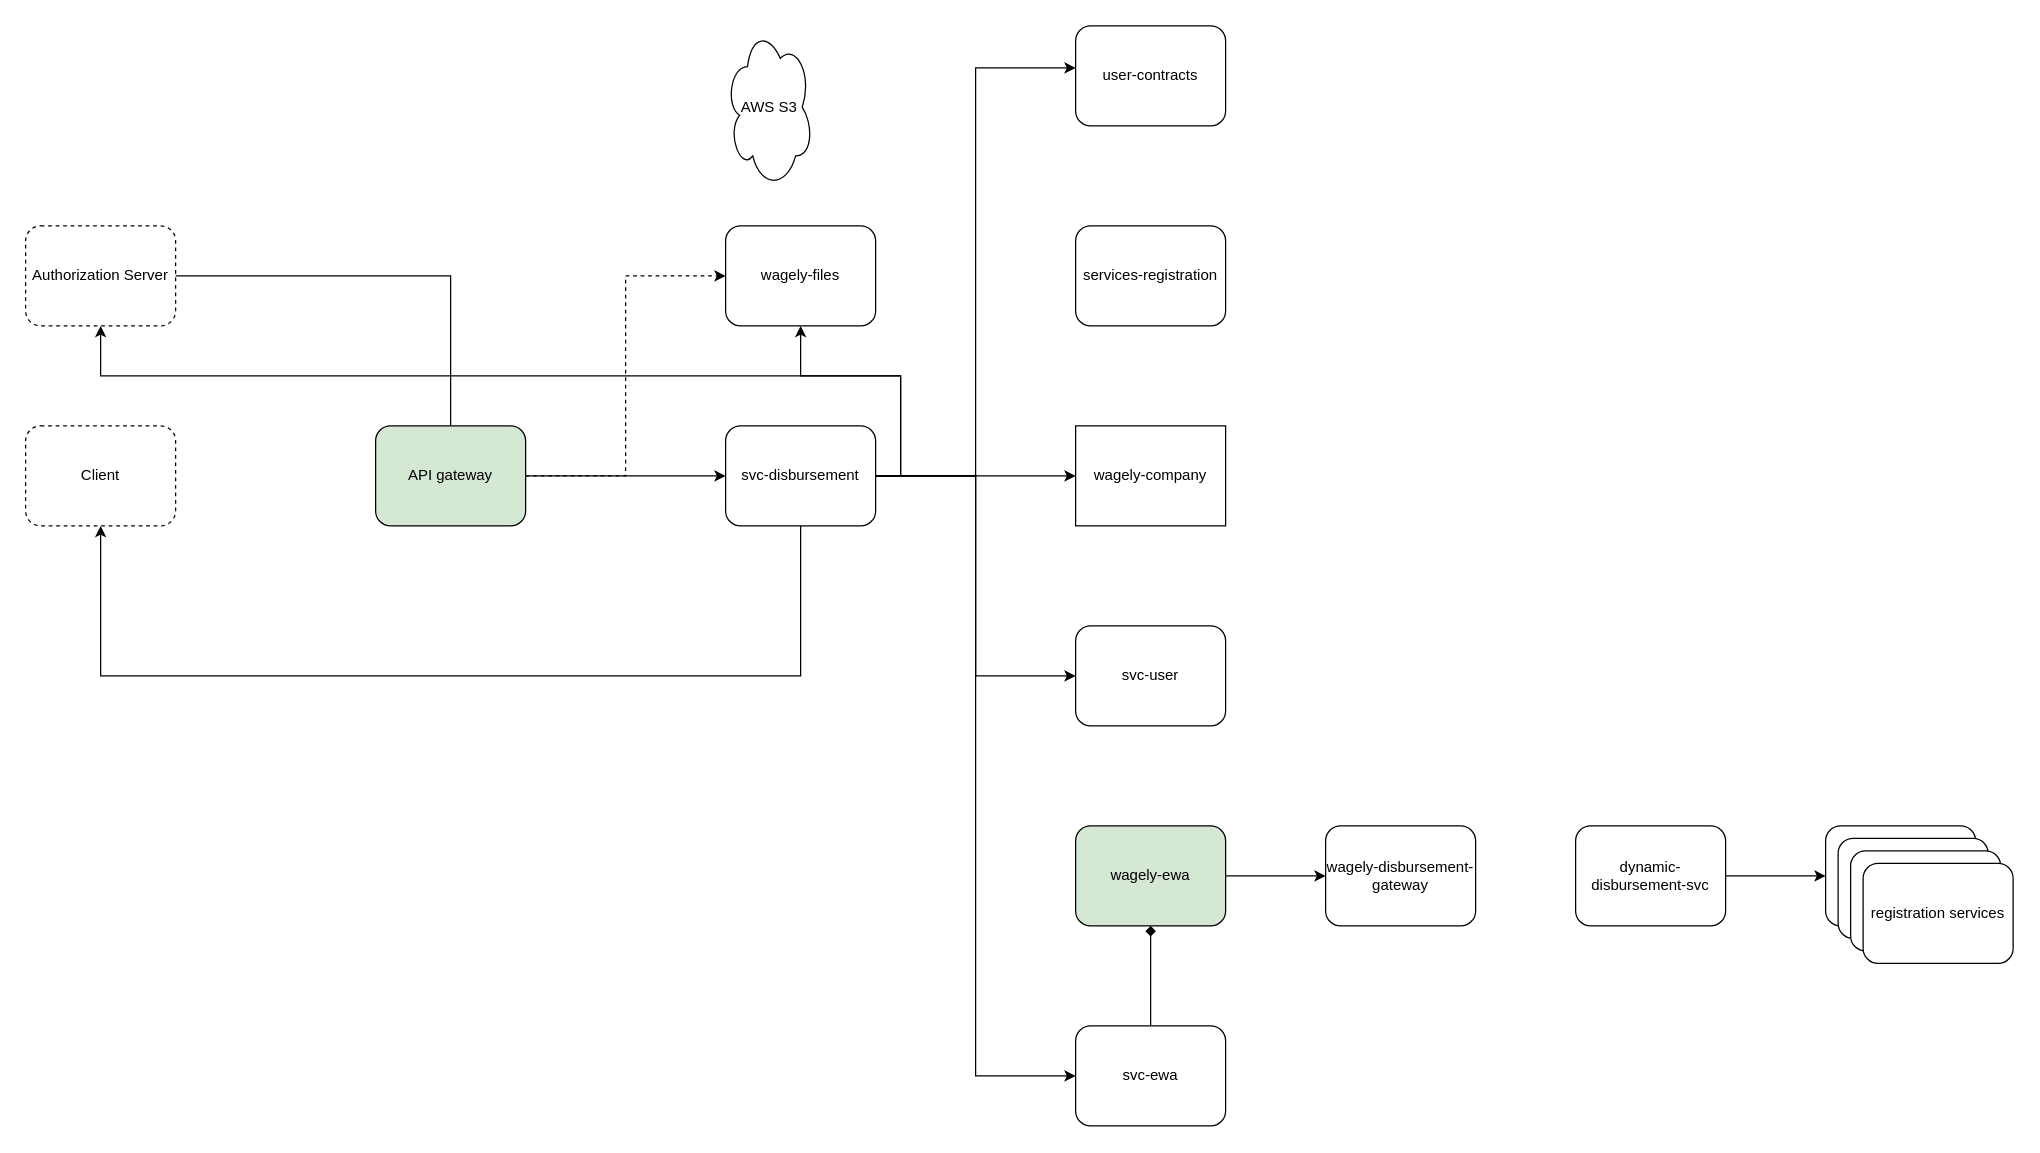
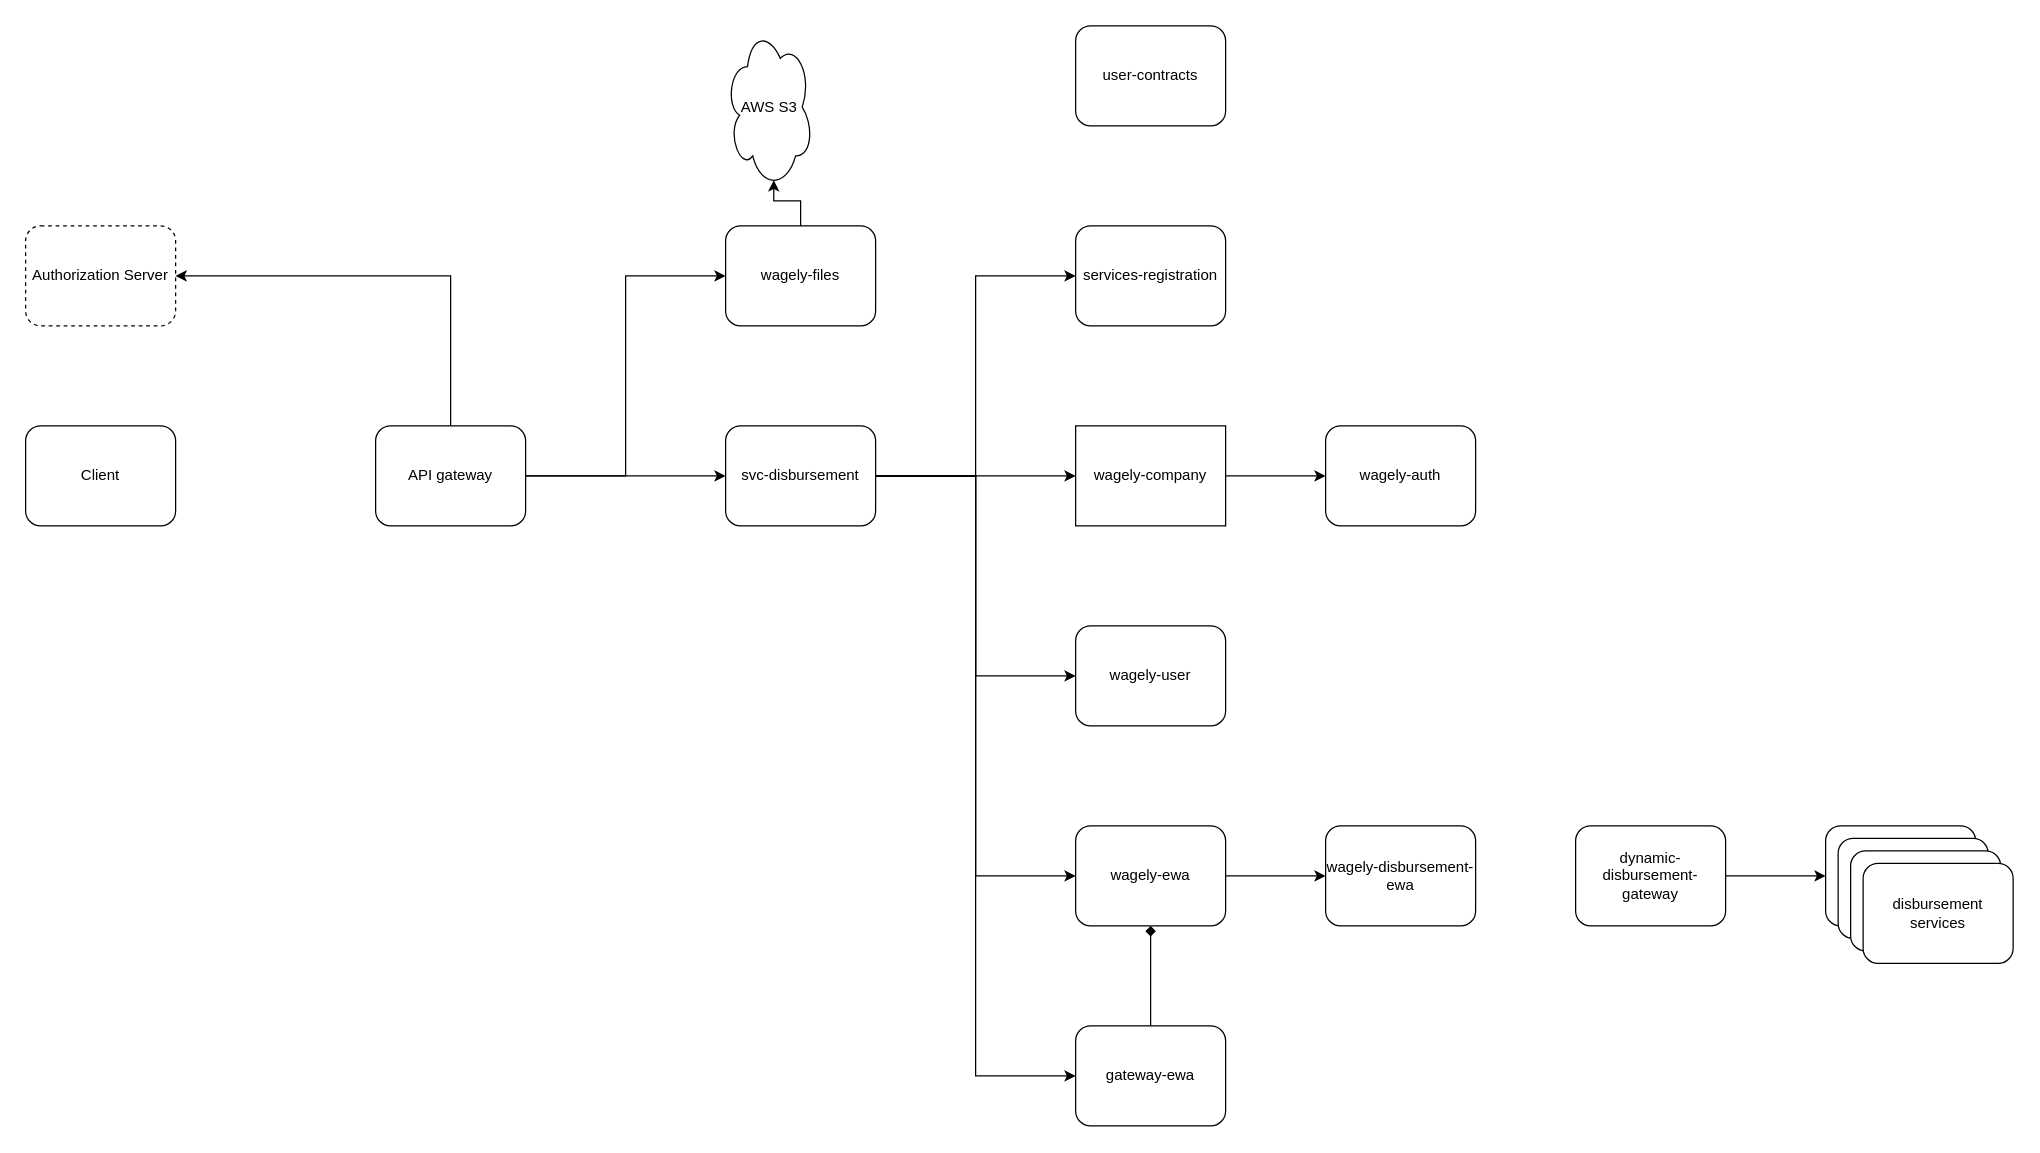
- <mxCell id="5" style="edgeStyle=orthogonalEdgeStyle;rounded=0;orthogonalLoop=1;jettySize=auto;html=1;exitX=1;exitY=0.5;exitDx=0;exitDy=0;entryX=0;entryY=0.42;entryDx=0;entryDy=0;entryPerimeter=0;" edge="1" parent="1" source="10" target="17"><mxGeometry relative="1" as="geometry" /></mxCell>
+ <mxCell id="26" style="edgeStyle=orthogonalEdgeStyle;rounded=0;orthogonalLoop=1;jettySize=auto;html=1;exitX=0.5;exitY=0;exitDx=0;exitDy=0;entryX=0.55;entryY=0.95;entryDx=0;entryDy=0;entryPerimeter=0;" edge="1" parent="1" source="27" target="35"><mxGeometry relative="1" as="geometry" /></mxCell>
- <mxCell id="12" style="edgeStyle=orthogonalEdgeStyle;rounded=0;orthogonalLoop=1;jettySize=auto;html=1;exitX=0.5;exitY=0;exitDx=0;exitDy=0;entryX=1;entryY=0.5;entryDx=0;entryDy=0;endArrow=none;" edge="1" parent="1" source="15" target="11"><mxGeometry relative="1" as="geometry" /></mxCell>
+ <mxCell id="12" style="edgeStyle=orthogonalEdgeStyle;rounded=0;orthogonalLoop=1;jettySize=auto;html=1;exitX=0.5;exitY=0;exitDx=0;exitDy=0;entryX=1;entryY=0.5;entryDx=0;entryDy=0;" edge="1" parent="1" source="15" target="11"><mxGeometry relative="1" as="geometry" /></mxCell>
- <mxCell id="14" style="edgeStyle=orthogonalEdgeStyle;rounded=0;orthogonalLoop=1;jettySize=auto;html=1;exitX=1;exitY=0.5;exitDx=0;exitDy=0;entryX=0;entryY=0.5;entryDx=0;entryDy=0;dashed=1;" edge="1" parent="1" source="15" target="27"><mxGeometry relative="1" as="geometry" /></mxCell>
+ <mxCell id="14" style="edgeStyle=orthogonalEdgeStyle;rounded=0;orthogonalLoop=1;jettySize=auto;html=1;exitX=1;exitY=0.5;exitDx=0;exitDy=0;entryX=0;entryY=0.5;entryDx=0;entryDy=0;" edge="1" parent="1" source="15" target="27"><mxGeometry relative="1" as="geometry" /></mxCell>
- <mxCell id="4" style="edgeStyle=orthogonalEdgeStyle;rounded=0;orthogonalLoop=1;jettySize=auto;html=1;exitX=1;exitY=0.5;exitDx=0;exitDy=0;" edge="1" parent="1" source="10" target="27"><mxGeometry relative="1" as="geometry" /></mxCell>
+ <mxCell id="4" style="edgeStyle=orthogonalEdgeStyle;rounded=0;orthogonalLoop=1;jettySize=auto;html=1;exitX=1;exitY=0.5;exitDx=0;exitDy=0;entryX=0;entryY=0.5;entryDx=0;entryDy=0;" edge="1" parent="1" source="10" target="16"><mxGeometry relative="1" as="geometry" /></mxCell>
- <mxCell id="7" style="edgeStyle=orthogonalEdgeStyle;rounded=0;orthogonalLoop=1;jettySize=auto;html=1;exitX=1;exitY=0.5;exitDx=0;exitDy=0;" edge="1" parent="1" source="10" target="11"><mxGeometry relative="1" as="geometry" /></mxCell>
+ <mxCell id="7" style="edgeStyle=orthogonalEdgeStyle;rounded=0;orthogonalLoop=1;jettySize=auto;html=1;exitX=1;exitY=0.5;exitDx=0;exitDy=0;entryX=0;entryY=0.5;entryDx=0;entryDy=0;" edge="1" parent="1" source="10" target="22"><mxGeometry relative="1" as="geometry" /></mxCell>
- <mxCell id="2" value="Client" style="rounded=1;whiteSpace=wrap;html=1;dashed=1;" vertex="1" parent="1"><mxGeometry x="20" y="340" width="120" height="80" as="geometry" /></mxCell>
+ <mxCell id="2" value="Client" style="rounded=1;whiteSpace=wrap;html=1;" vertex="1" parent="1"><mxGeometry x="20" y="340" width="120" height="80" as="geometry" /></mxCell>
- <mxCell id="15" value="API gateway" style="rounded=1;whiteSpace=wrap;html=1;fillColor=#d5e8d4;" vertex="1" parent="1"><mxGeometry x="300" y="340" width="120" height="80" as="geometry" /></mxCell>
+ <mxCell id="15" value="API gateway" style="rounded=1;whiteSpace=wrap;html=1;" vertex="1" parent="1"><mxGeometry x="300" y="340" width="120" height="80" as="geometry" /></mxCell>
+ <mxCell id="18" style="edgeStyle=orthogonalEdgeStyle;rounded=0;orthogonalLoop=1;jettySize=auto;html=1;exitX=1;exitY=0.5;exitDx=0;exitDy=0;entryX=0;entryY=0.5;entryDx=0;entryDy=0;" edge="1" parent="1" source="19" target="20"><mxGeometry relative="1" as="geometry" /></mxCell>
+ <mxCell id="20" value="wagely-auth" style="rounded=1;whiteSpace=wrap;html=1;" vertex="1" parent="1"><mxGeometry x="1060" y="340" width="120" height="80" as="geometry" /></mxCell>
- <mxCell id="9" style="edgeStyle=orthogonalEdgeStyle;rounded=0;orthogonalLoop=1;jettySize=auto;html=1;exitX=0.5;exitY=1;exitDx=0;exitDy=0;entryX=0.5;entryY=1;entryDx=0;entryDy=0;" edge="1" parent="1" source="10" target="2"><mxGeometry relative="1" as="geometry"><Array as="points"><mxPoint x="640" y="540" /><mxPoint x="80" y="540" /></Array></mxGeometry></mxCell>
- <mxCell id="25" value="svc-user" style="rounded=1;whiteSpace=wrap;html=1;" vertex="1" parent="1"><mxGeometry x="860" y="500" width="120" height="80" as="geometry" /></mxCell>
+ <mxCell id="25" value="wagely-user" style="rounded=1;whiteSpace=wrap;html=1;" vertex="1" parent="1"><mxGeometry x="860" y="500" width="120" height="80" as="geometry" /></mxCell>
- <mxCell id="22" value="wagely-ewa" style="rounded=1;whiteSpace=wrap;html=1;fillColor=#d5e8d4;" vertex="1" parent="1"><mxGeometry x="860" y="660" width="120" height="80" as="geometry" /></mxCell>
+ <mxCell id="22" value="wagely-ewa" style="rounded=1;whiteSpace=wrap;html=1;" vertex="1" parent="1"><mxGeometry x="860" y="660" width="120" height="80" as="geometry" /></mxCell>
- <mxCell id="28" value="wagely-disbursement-gateway" style="rounded=1;whiteSpace=wrap;html=1;" vertex="1" parent="1"><mxGeometry x="1060" y="660" width="120" height="80" as="geometry" /></mxCell>
+ <mxCell id="28" value="wagely-disbursement-ewa" style="rounded=1;whiteSpace=wrap;html=1;" vertex="1" parent="1"><mxGeometry x="1060" y="660" width="120" height="80" as="geometry" /></mxCell>
- <mxCell id="30" value="dynamic-disbursement-svc" style="rounded=1;whiteSpace=wrap;html=1;" vertex="1" parent="1"><mxGeometry x="1260" y="660" width="120" height="80" as="geometry" /></mxCell>
+ <mxCell id="30" value="dynamic-disbursement-gateway" style="rounded=1;whiteSpace=wrap;html=1;" vertex="1" parent="1"><mxGeometry x="1260" y="660" width="120" height="80" as="geometry" /></mxCell>
- <mxCell id="34" value="registration services" style="rounded=1;whiteSpace=wrap;html=1;" vertex="1" parent="1"><mxGeometry x="1490" y="690" width="120" height="80" as="geometry" /></mxCell>
+ <mxCell id="34" value="disbursement services" style="rounded=1;whiteSpace=wrap;html=1;" vertex="1" parent="1"><mxGeometry x="1490" y="690" width="120" height="80" as="geometry" /></mxCell>
- <mxCell id="24" value="svc-ewa" style="rounded=1;whiteSpace=wrap;html=1;" vertex="1" parent="1"><mxGeometry x="860" y="820" width="120" height="80" as="geometry" /></mxCell>
+ <mxCell id="24" value="gateway-ewa" style="rounded=1;whiteSpace=wrap;html=1;" vertex="1" parent="1"><mxGeometry x="860" y="820" width="120" height="80" as="geometry" /></mxCell>
